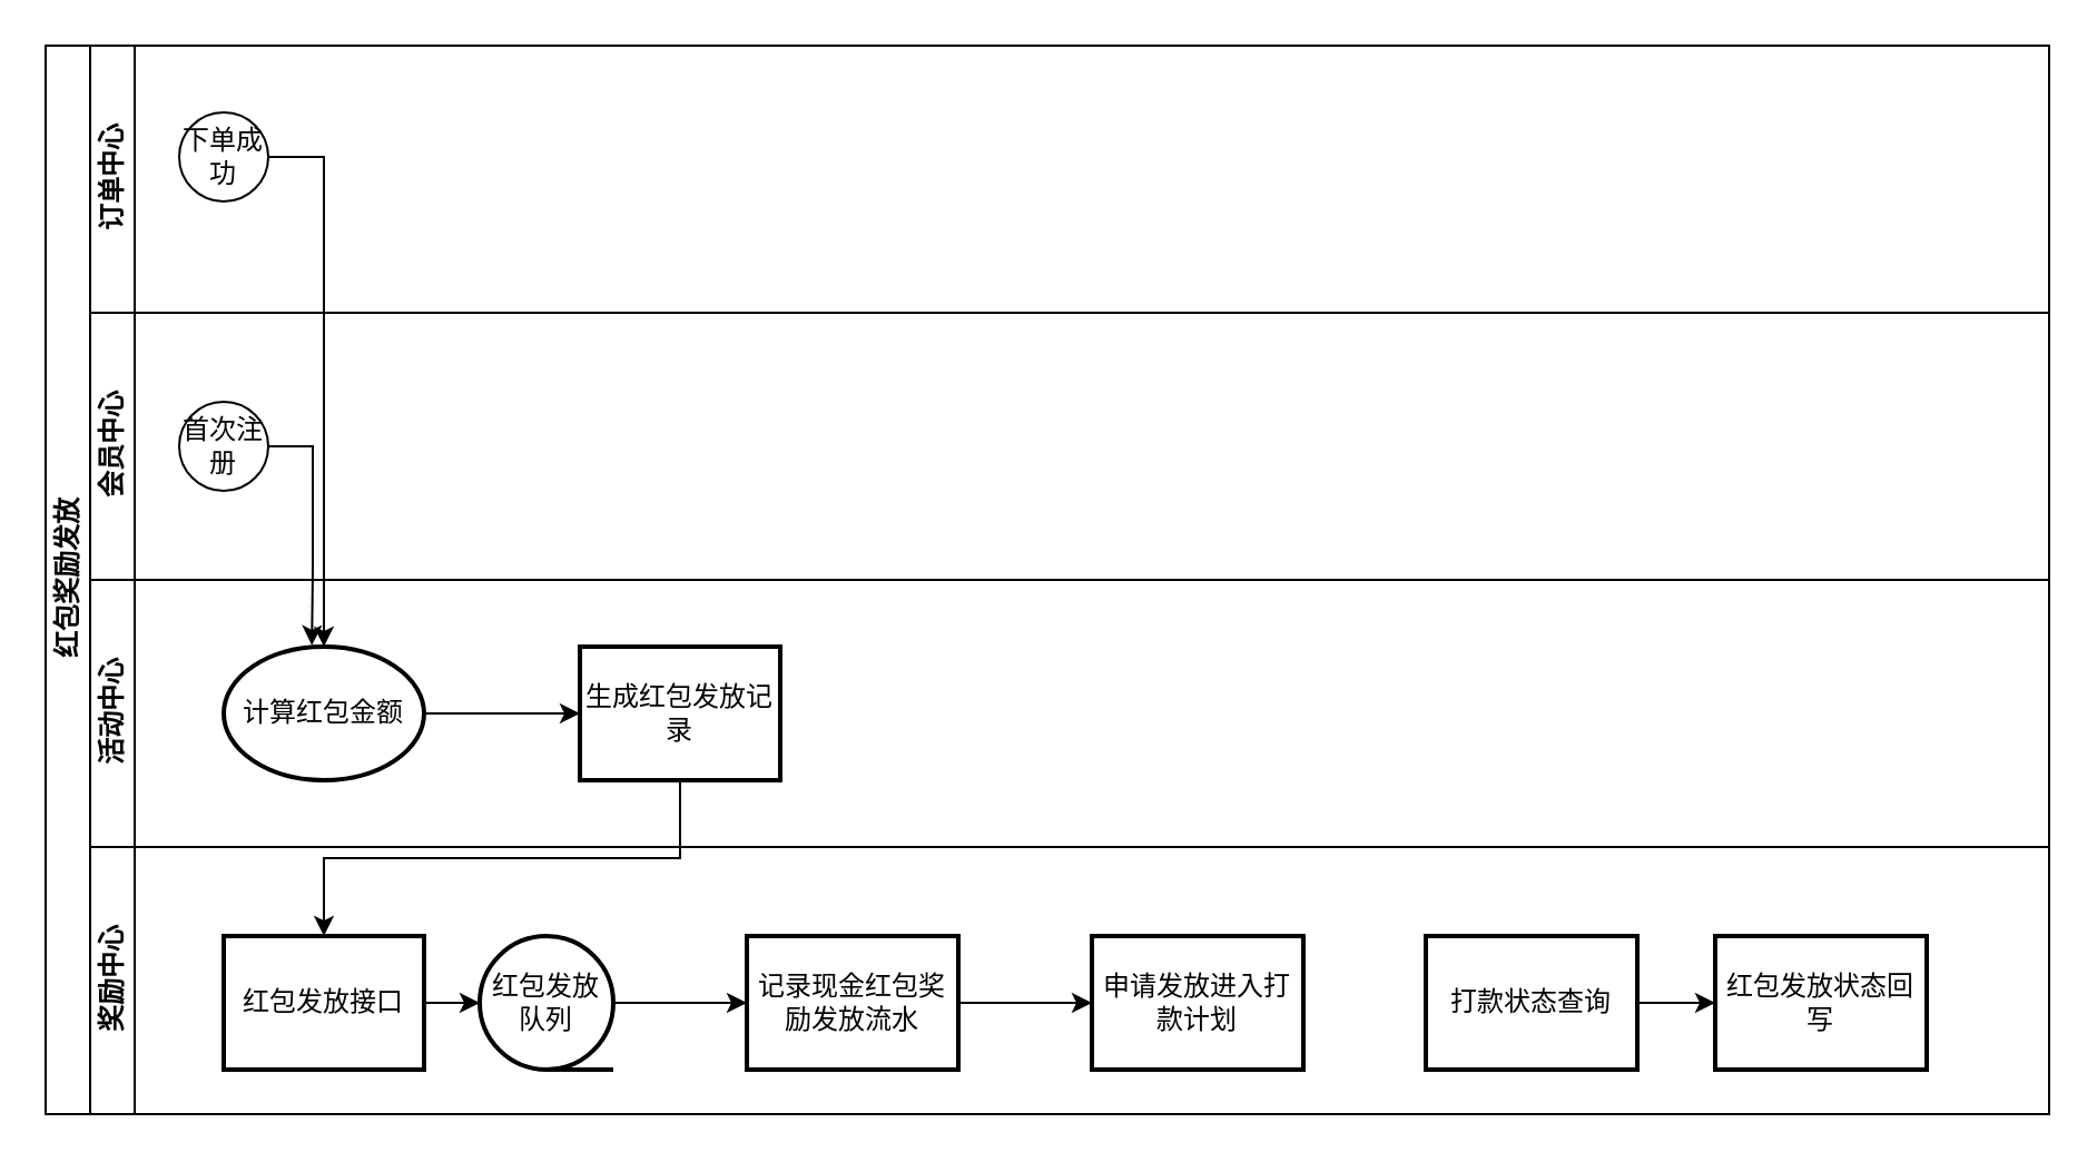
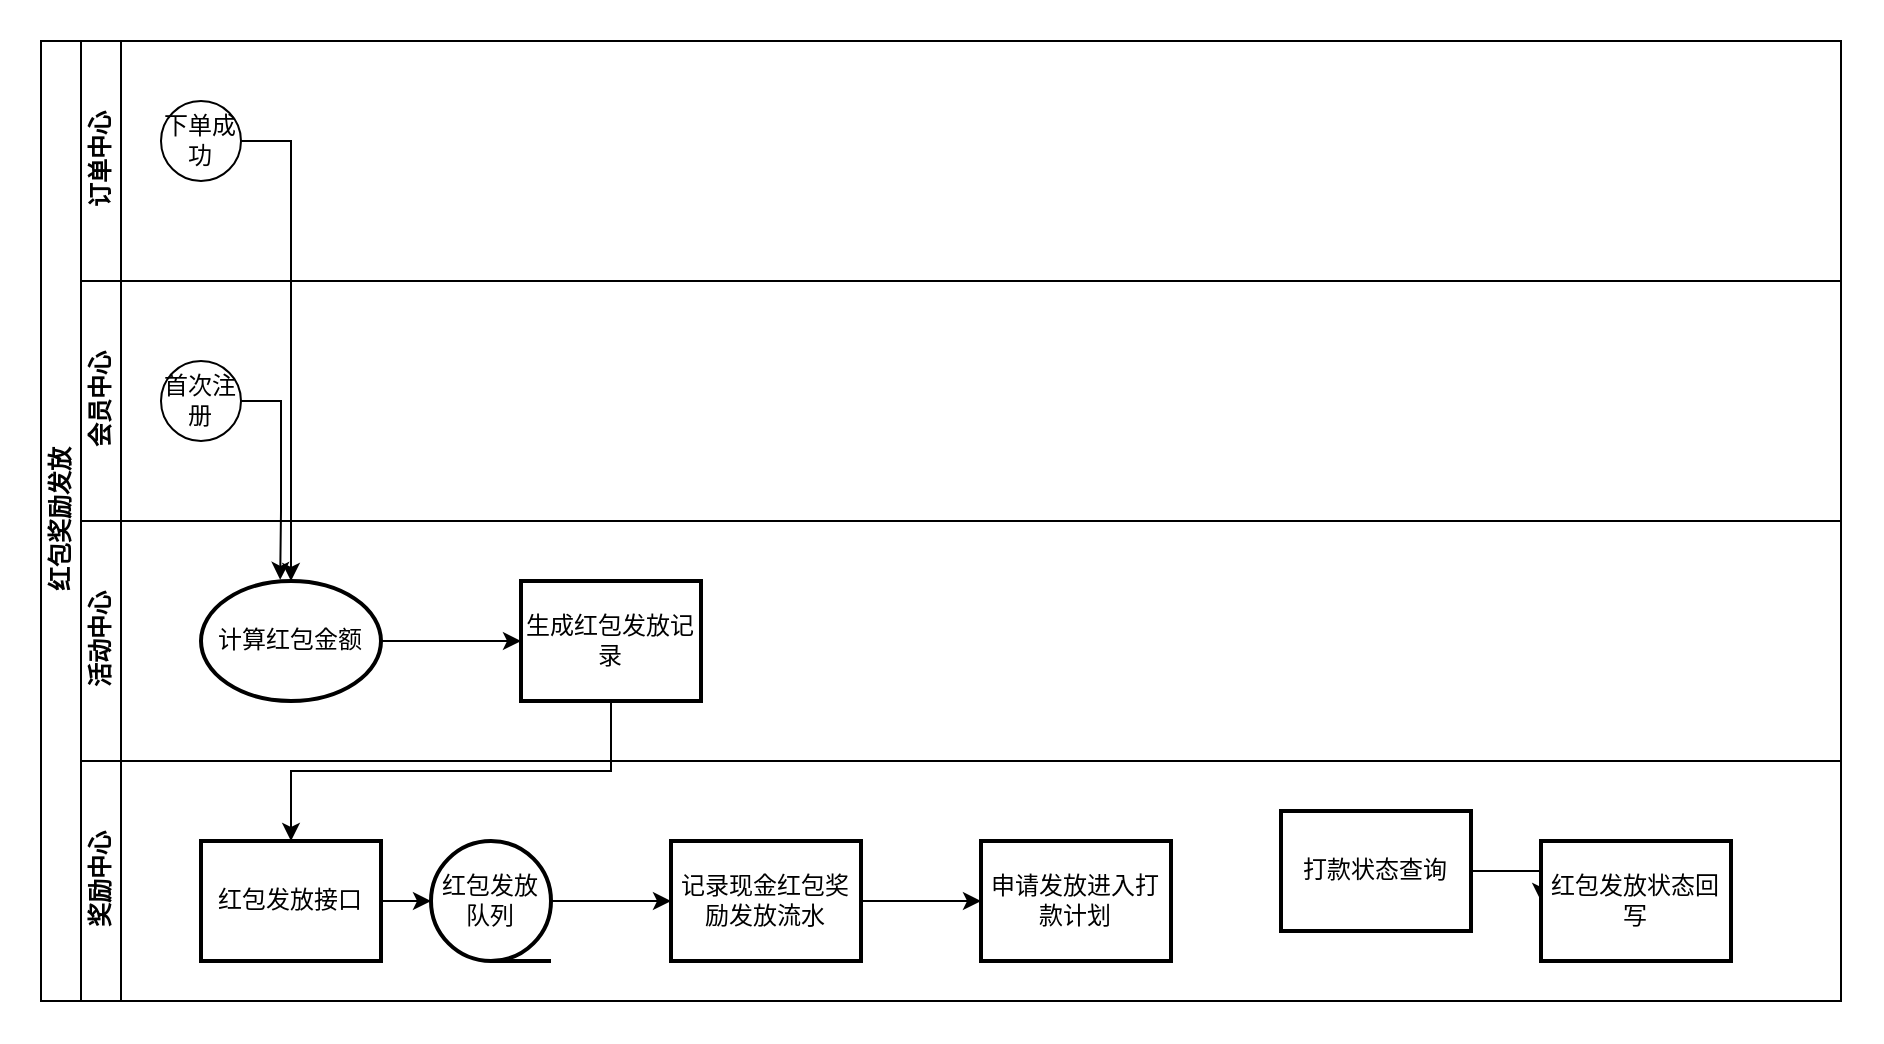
- <mxCell id="20" value="打款状态查询" style="whiteSpace=wrap;html=1;strokeWidth=2;" vertex="1" parent="11"><mxGeometry x="600" y="40" width="95" height="60" as="geometry" /></mxCell>
+ <mxCell id="20" value="打款状态查询" style="whiteSpace=wrap;html=1;strokeWidth=2;" vertex="1" parent="11"><mxGeometry x="600" y="25" width="95" height="60" as="geometry" /></mxCell>
